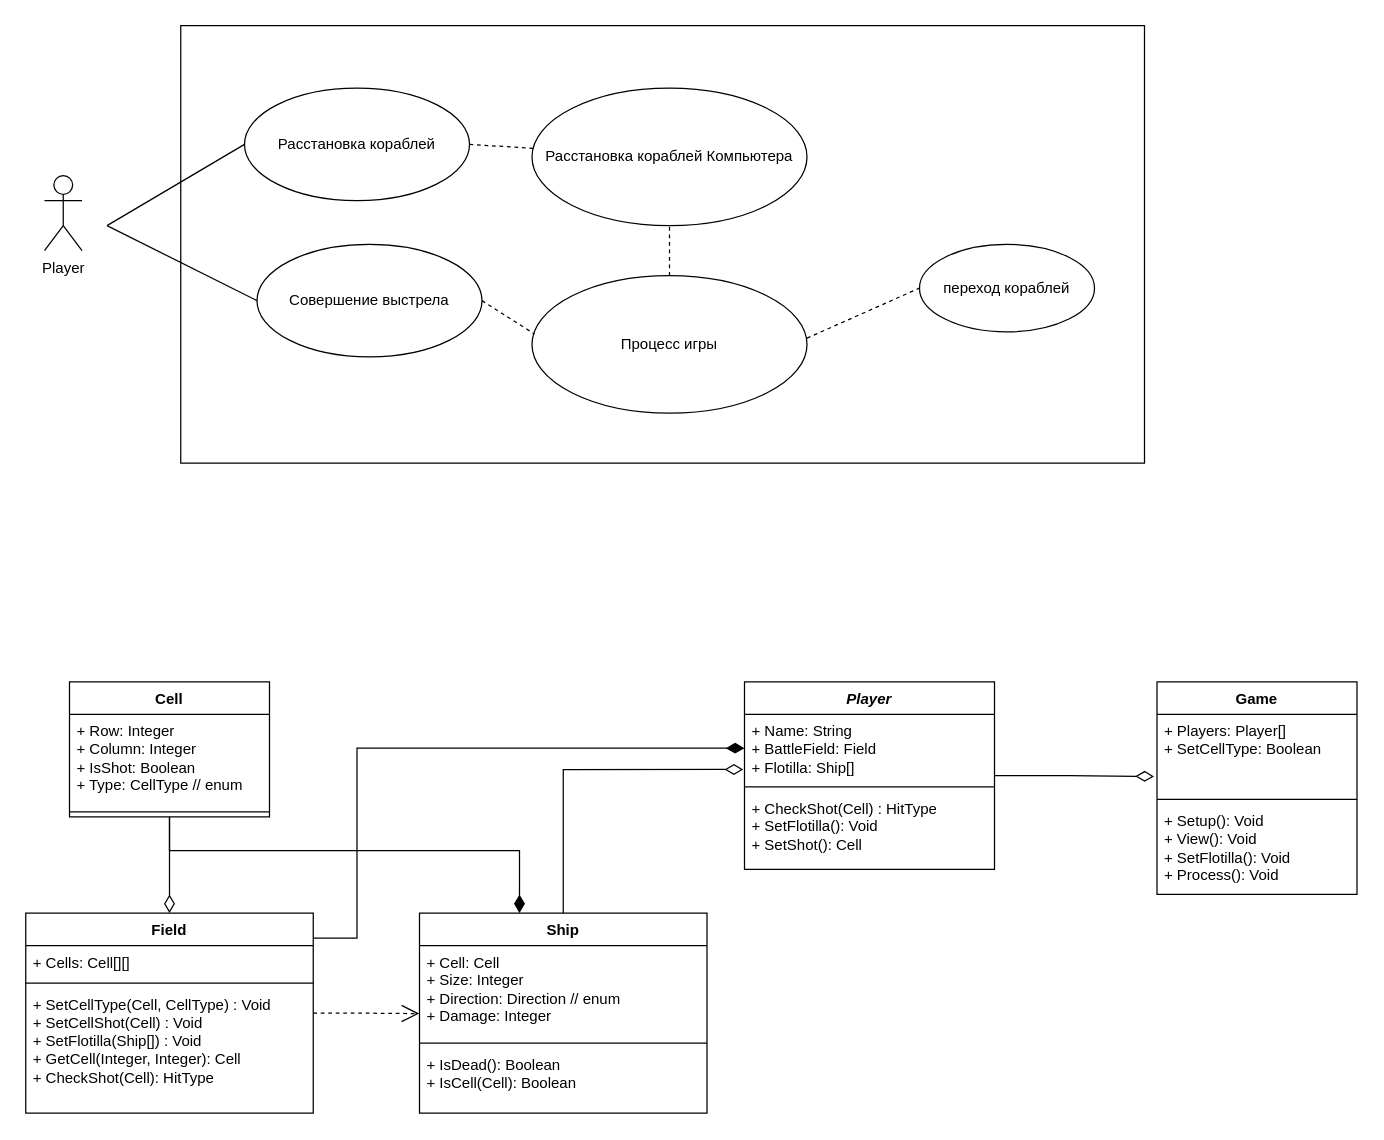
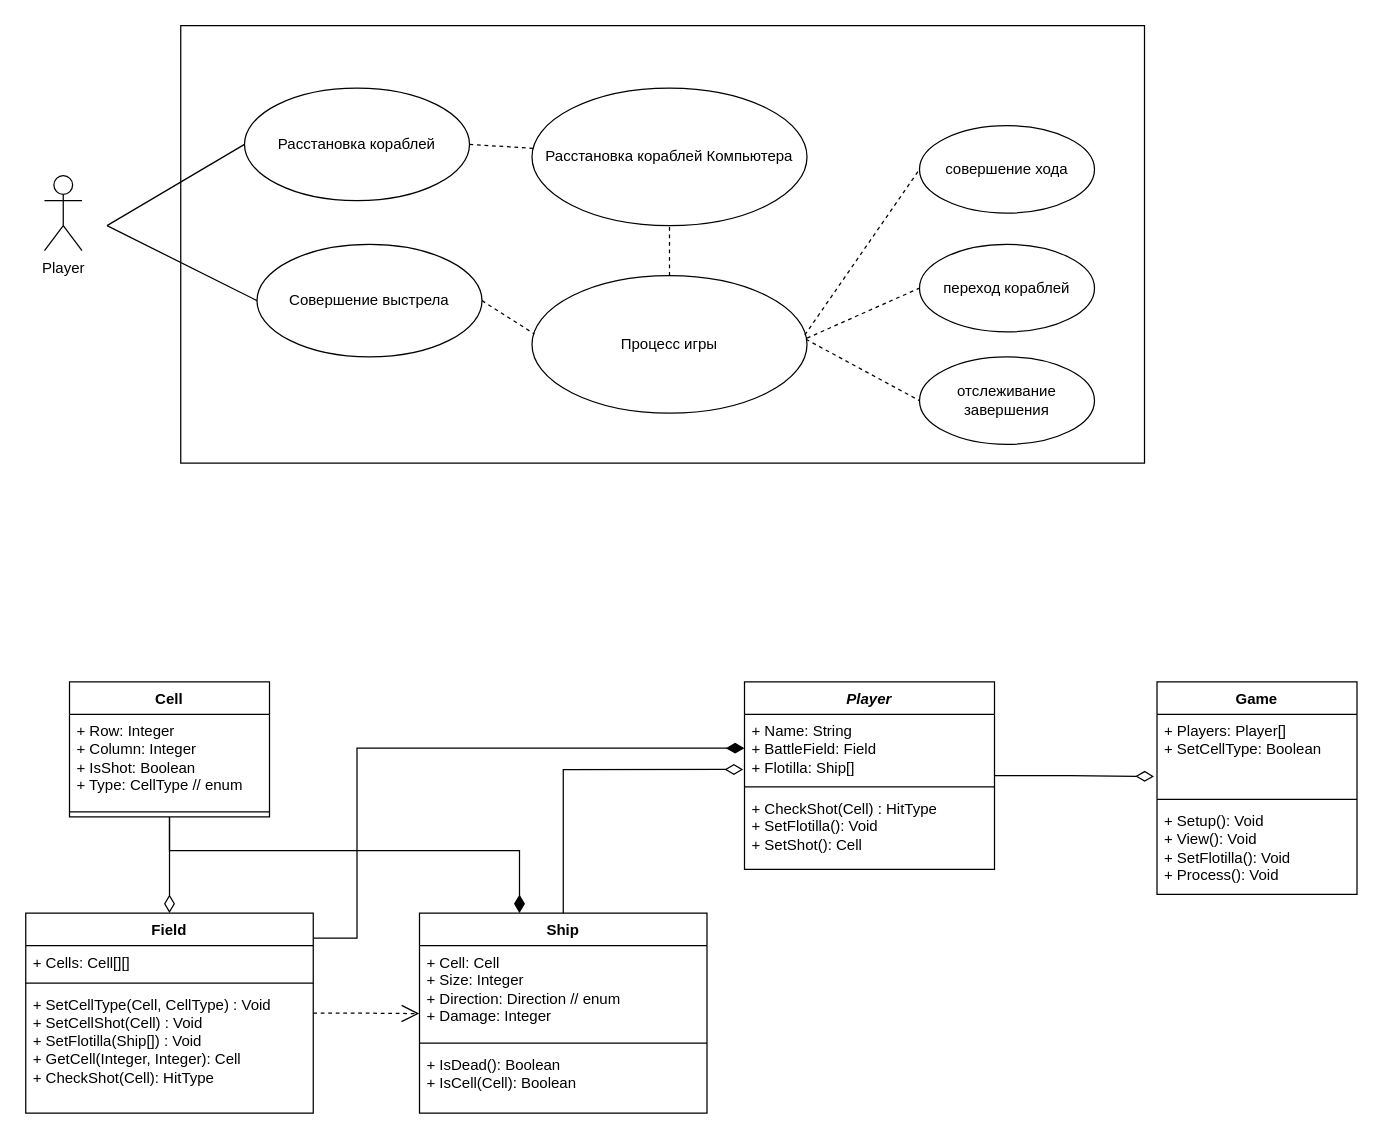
+ <mxCell id="13" value="совершение хода" style="ellipse;whiteSpace=wrap;html=1;" vertex="1" parent="1"><mxGeometry x="735" y="100" width="140" height="70" as="geometry" /></mxCell>
+ <mxCell id="16" value="" style="endArrow=none;dashed=1;html=1;rounded=0;exitX=0.992;exitY=0.432;exitDx=0;exitDy=0;exitPerimeter=0;entryX=0;entryY=0.5;entryDx=0;entryDy=0;" edge="1" parent="1" source="9" target="13"><mxGeometry width="50" height="50" relative="1" as="geometry"><mxPoint x="635" y="270" as="sourcePoint" /><mxPoint x="685" y="220" as="targetPoint" /></mxGeometry></mxCell>
+ <mxCell id="18" value="" style="endArrow=none;dashed=1;html=1;rounded=0;entryX=0;entryY=0.5;entryDx=0;entryDy=0;exitX=0.996;exitY=0.463;exitDx=0;exitDy=0;exitPerimeter=0;" edge="1" parent="1" source="9" target="15"><mxGeometry width="50" height="50" relative="1" as="geometry"><mxPoint x="655" y="280" as="sourcePoint" /><mxPoint x="745" y="240" as="targetPoint" /></mxGeometry></mxCell>
+ <mxCell id="15" value="отслеживание завершения" style="ellipse;whiteSpace=wrap;html=1;" vertex="1" parent="1"><mxGeometry x="735" y="285" width="140" height="70" as="geometry" /></mxCell>
